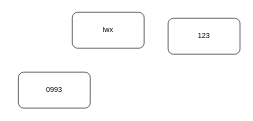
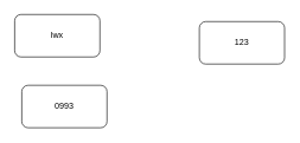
- <mxCell id="2" value="lwx" style="rounded=1;whiteSpace=wrap;html=1;" parent="1" vertex="1"><mxGeometry x="120" y="20" width="120" height="60" as="geometry" /></mxCell>
+ <mxCell id="2" value="lwx" style="rounded=1;whiteSpace=wrap;html=1;" parent="1" vertex="1"><mxGeometry x="20" y="20" width="120" height="60" as="geometry" /></mxCell>
